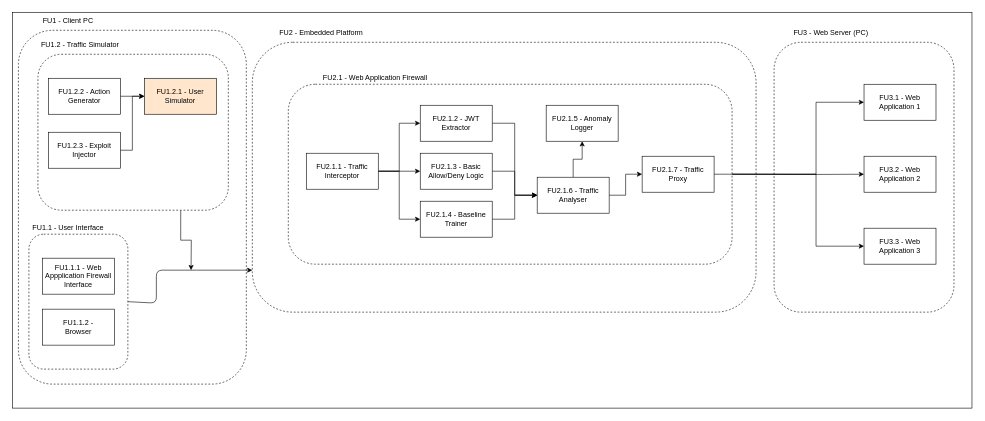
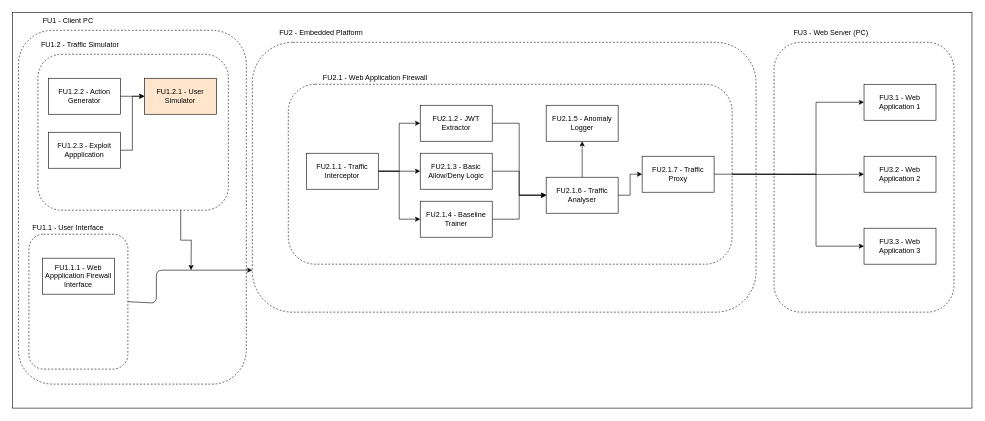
- <mxCell id="23" value="FU1.2.3 - Exploit Injector" style="rounded=0;whiteSpace=wrap;html=1;" parent="1" vertex="1"><mxGeometry x="80" y="220" width="120" height="60" as="geometry" /></mxCell>
+ <mxCell id="23" value="FU1.2.3 - Exploit Appplication" style="rounded=0;whiteSpace=wrap;html=1;" parent="1" vertex="1"><mxGeometry x="80" y="220" width="120" height="60" as="geometry" /></mxCell>
- <mxCell id="10" value="FU2.1.6 - Traffic Analyser" style="rounded=0;whiteSpace=wrap;html=1;" parent="1" vertex="1"><mxGeometry x="895" y="295" width="120" height="60" as="geometry" /></mxCell>
+ <mxCell id="10" value="FU2.1.6 - Traffic Analyser" style="rounded=0;whiteSpace=wrap;html=1;" parent="1" vertex="1"><mxGeometry x="910" y="295" width="120" height="60" as="geometry" /></mxCell>
- <mxCell id="17" value="FU1.1.2 -&lt;br&gt;Browser" style="rounded=0;whiteSpace=wrap;html=1;" parent="1" vertex="1"><mxGeometry x="70" y="515" width="120" height="60" as="geometry" /></mxCell>
